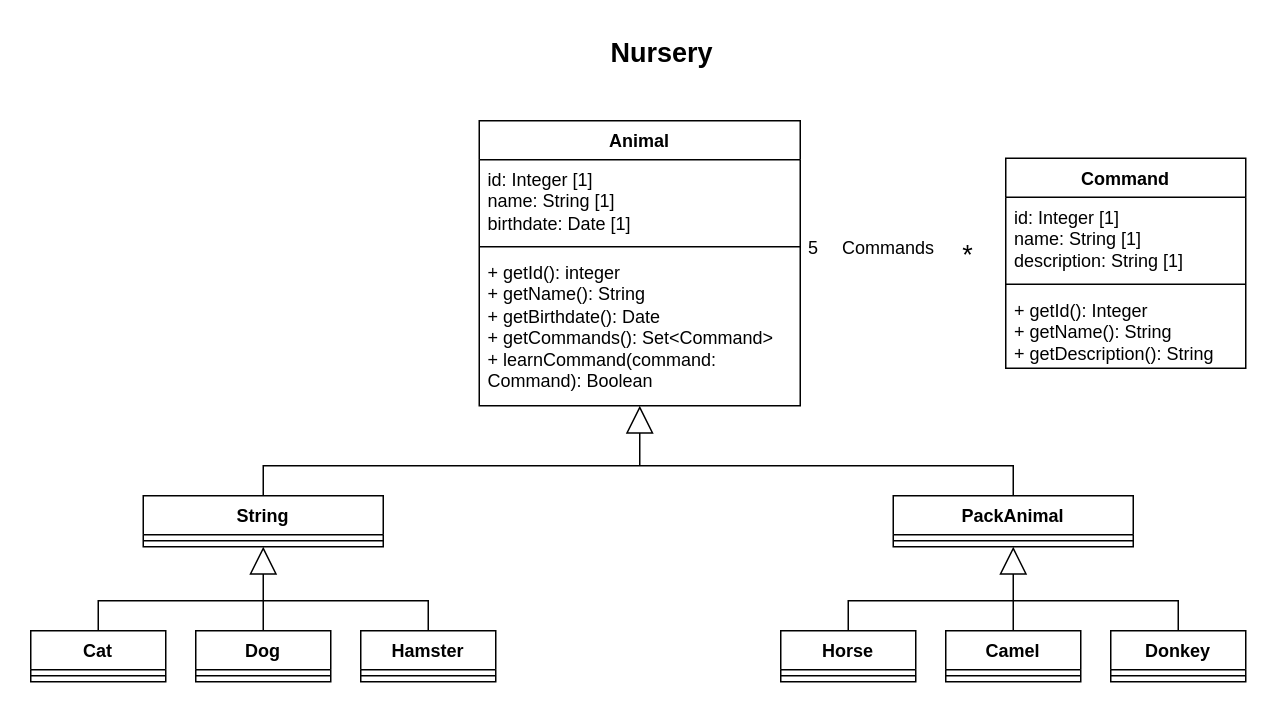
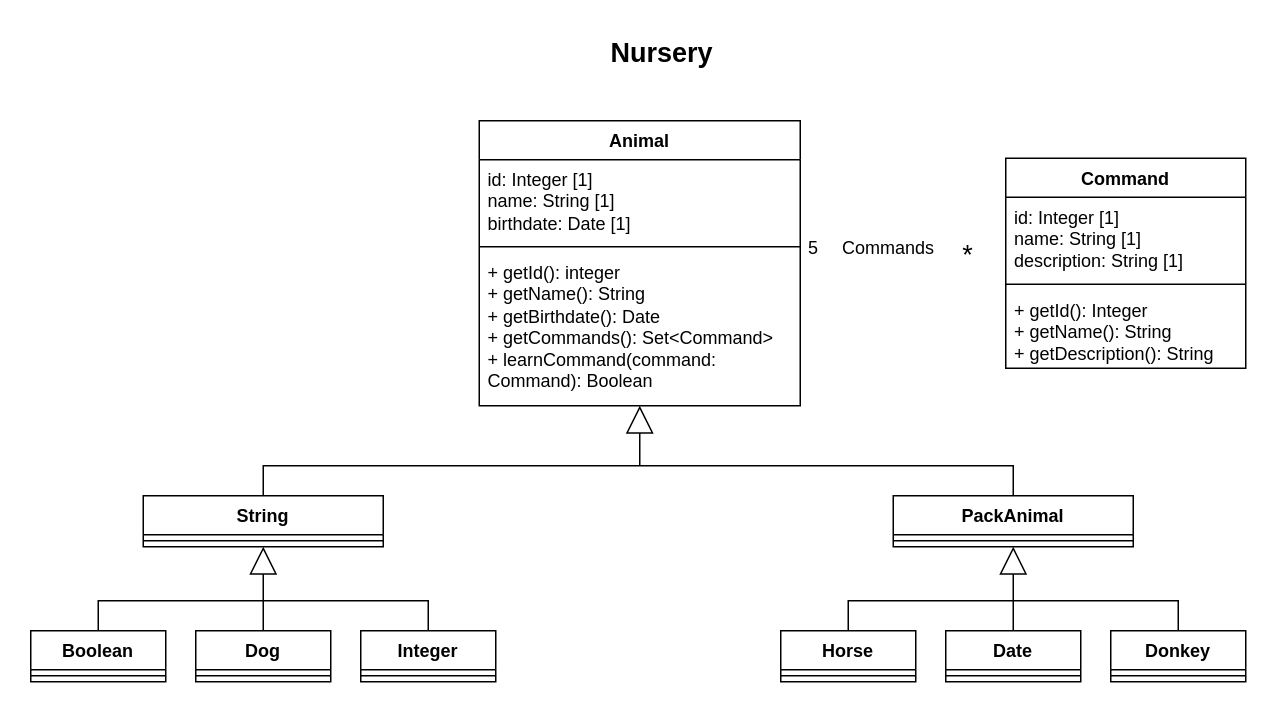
- <mxCell id="13" value="Cat" style="swimlane;fontStyle=1;align=center;verticalAlign=top;childLayout=stackLayout;horizontal=1;startSize=26;horizontalStack=0;resizeParent=1;resizeParentMax=0;resizeLast=0;collapsible=1;marginBottom=0;whiteSpace=wrap;html=1;" parent="1" vertex="1"><mxGeometry x="20" y="420" width="90" height="34" as="geometry"><mxRectangle x="10" y="410" width="60" height="30" as="alternateBounds" /></mxGeometry></mxCell>
+ <mxCell id="13" value="Boolean" style="swimlane;fontStyle=1;align=center;verticalAlign=top;childLayout=stackLayout;horizontal=1;startSize=26;horizontalStack=0;resizeParent=1;resizeParentMax=0;resizeLast=0;collapsible=1;marginBottom=0;whiteSpace=wrap;html=1;" parent="1" vertex="1"><mxGeometry x="20" y="420" width="90" height="34" as="geometry"><mxRectangle x="10" y="410" width="60" height="30" as="alternateBounds" /></mxGeometry></mxCell>
- <mxCell id="17" value="Hamster" style="swimlane;fontStyle=1;align=center;verticalAlign=top;childLayout=stackLayout;horizontal=1;startSize=26;horizontalStack=0;resizeParent=1;resizeParentMax=0;resizeLast=0;collapsible=1;marginBottom=0;whiteSpace=wrap;html=1;" parent="1" vertex="1"><mxGeometry x="240" y="420" width="90" height="34" as="geometry"><mxRectangle x="10" y="410" width="60" height="30" as="alternateBounds" /></mxGeometry></mxCell>
+ <mxCell id="17" value="Integer" style="swimlane;fontStyle=1;align=center;verticalAlign=top;childLayout=stackLayout;horizontal=1;startSize=26;horizontalStack=0;resizeParent=1;resizeParentMax=0;resizeLast=0;collapsible=1;marginBottom=0;whiteSpace=wrap;html=1;" parent="1" vertex="1"><mxGeometry x="240" y="420" width="90" height="34" as="geometry"><mxRectangle x="10" y="410" width="60" height="30" as="alternateBounds" /></mxGeometry></mxCell>
- <mxCell id="23" value="Camel" style="swimlane;fontStyle=1;align=center;verticalAlign=top;childLayout=stackLayout;horizontal=1;startSize=26;horizontalStack=0;resizeParent=1;resizeParentMax=0;resizeLast=0;collapsible=1;marginBottom=0;whiteSpace=wrap;html=1;" parent="1" vertex="1"><mxGeometry x="630" y="420" width="90" height="34" as="geometry"><mxRectangle x="10" y="410" width="60" height="30" as="alternateBounds" /></mxGeometry></mxCell>
+ <mxCell id="23" value="Date" style="swimlane;fontStyle=1;align=center;verticalAlign=top;childLayout=stackLayout;horizontal=1;startSize=26;horizontalStack=0;resizeParent=1;resizeParentMax=0;resizeLast=0;collapsible=1;marginBottom=0;whiteSpace=wrap;html=1;" parent="1" vertex="1"><mxGeometry x="630" y="420" width="90" height="34" as="geometry"><mxRectangle x="10" y="410" width="60" height="30" as="alternateBounds" /></mxGeometry></mxCell>
